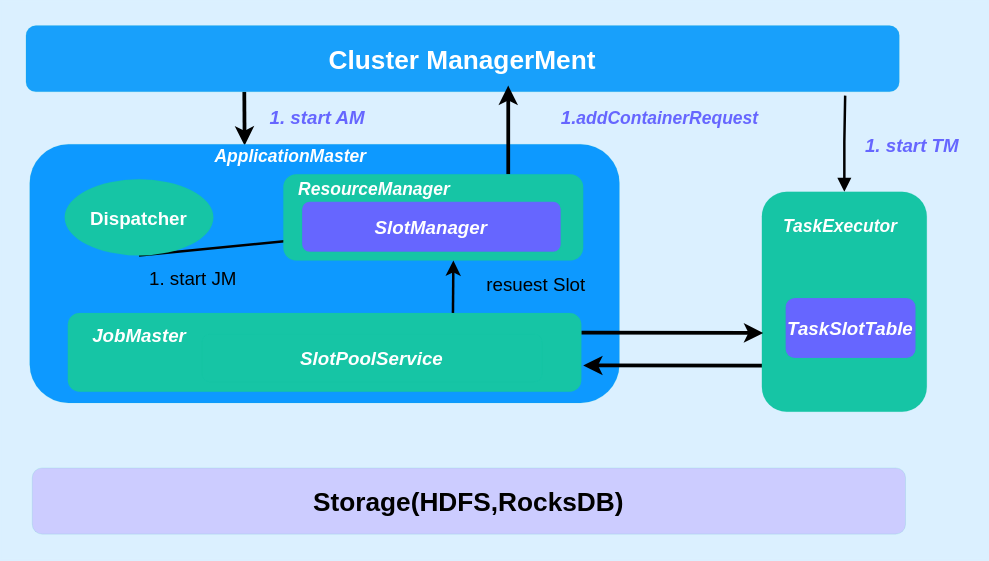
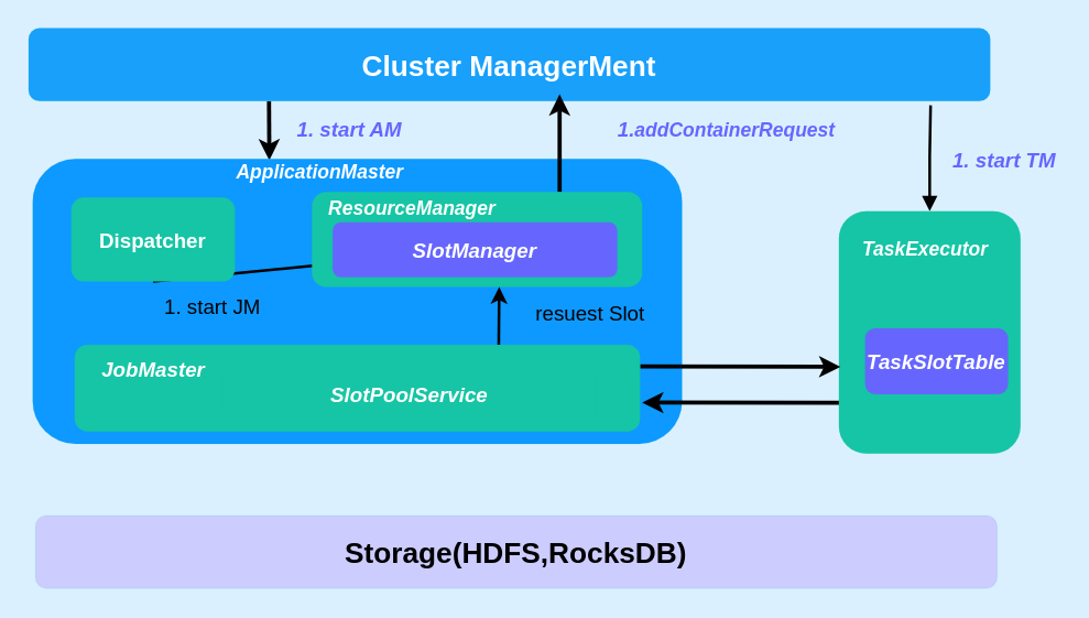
- <mxCell id="10" value="&lt;b&gt;&lt;font style=&quot;font-size: 15px;&quot;&gt;Dispatcher&lt;/font&gt;&lt;/b&gt;" style="ellipse;whiteSpace=wrap;html=1;fontSize=14;fontColor=#FFFFFF;strokeColor=#16C5A5;strokeWidth=0;fillColor=#16C5A5;" parent="1" vertex="1"><mxGeometry x="51" y="143" width="119" height="61" as="geometry" /></mxCell>
+ <mxCell id="10" value="&lt;b&gt;&lt;font style=&quot;font-size: 15px;&quot;&gt;Dispatcher&lt;/font&gt;&lt;/b&gt;" style="rounded=1;whiteSpace=wrap;html=1;fontSize=14;fontColor=#FFFFFF;strokeColor=#16C5A5;strokeWidth=0;fillColor=#16C5A5;" parent="1" vertex="1"><mxGeometry x="51" y="143" width="119" height="61" as="geometry" /></mxCell>
